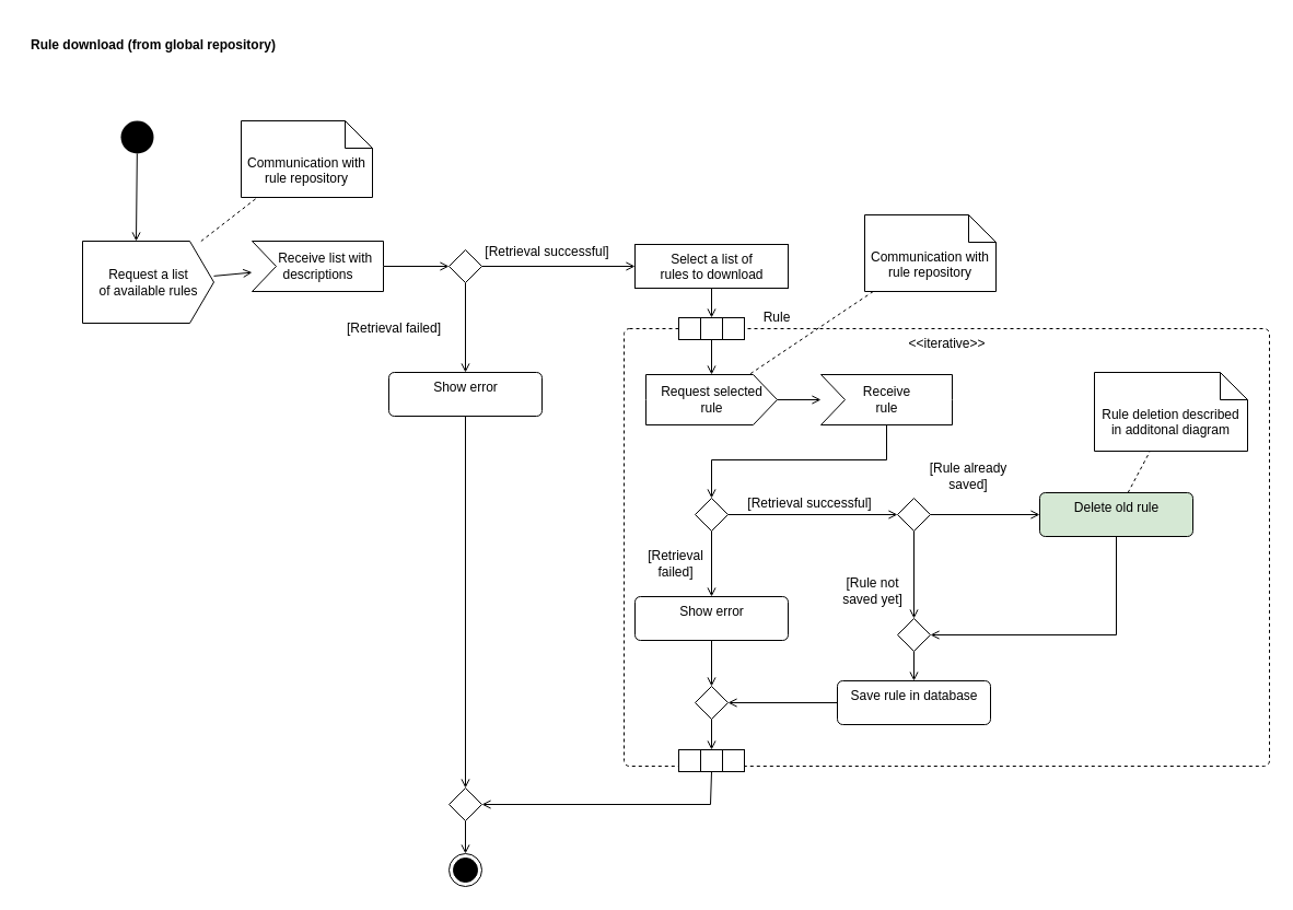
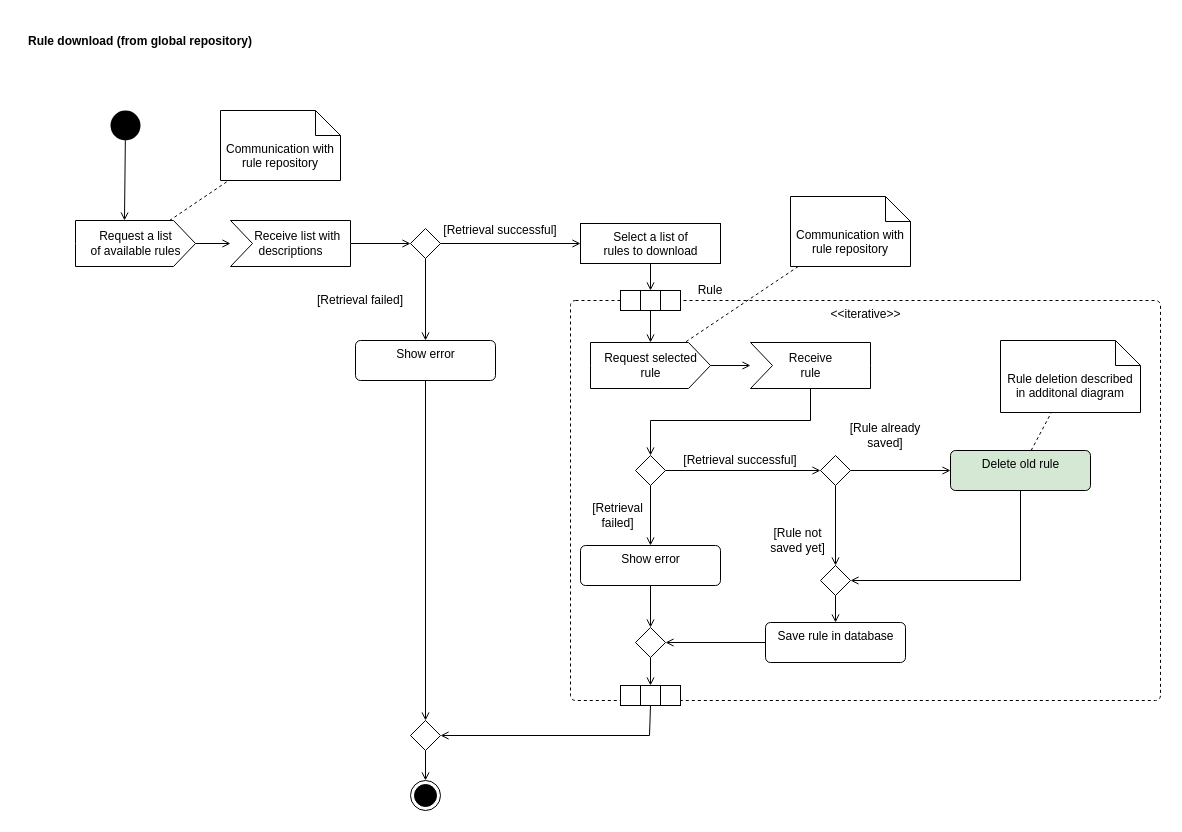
- <mxCell id="16" value="Request a list &lt;br&gt;of available rules" style="html=1;shadow=0;dashed=0;align=center;verticalAlign=middle;shape=mxgraph.arrows2.arrow;dy=0;dx=22;notch=0;" parent="1" vertex="1"><mxGeometry x="75" y="220" width="120" height="75" as="geometry" /></mxCell>
+ <mxCell id="16" value="Request a list &lt;br&gt;of available rules" style="html=1;shadow=0;dashed=0;align=center;verticalAlign=middle;shape=mxgraph.arrows2.arrow;dy=0;dx=22;notch=0;" parent="1" vertex="1"><mxGeometry x="75" y="220" width="120" height="46" as="geometry" /></mxCell>
